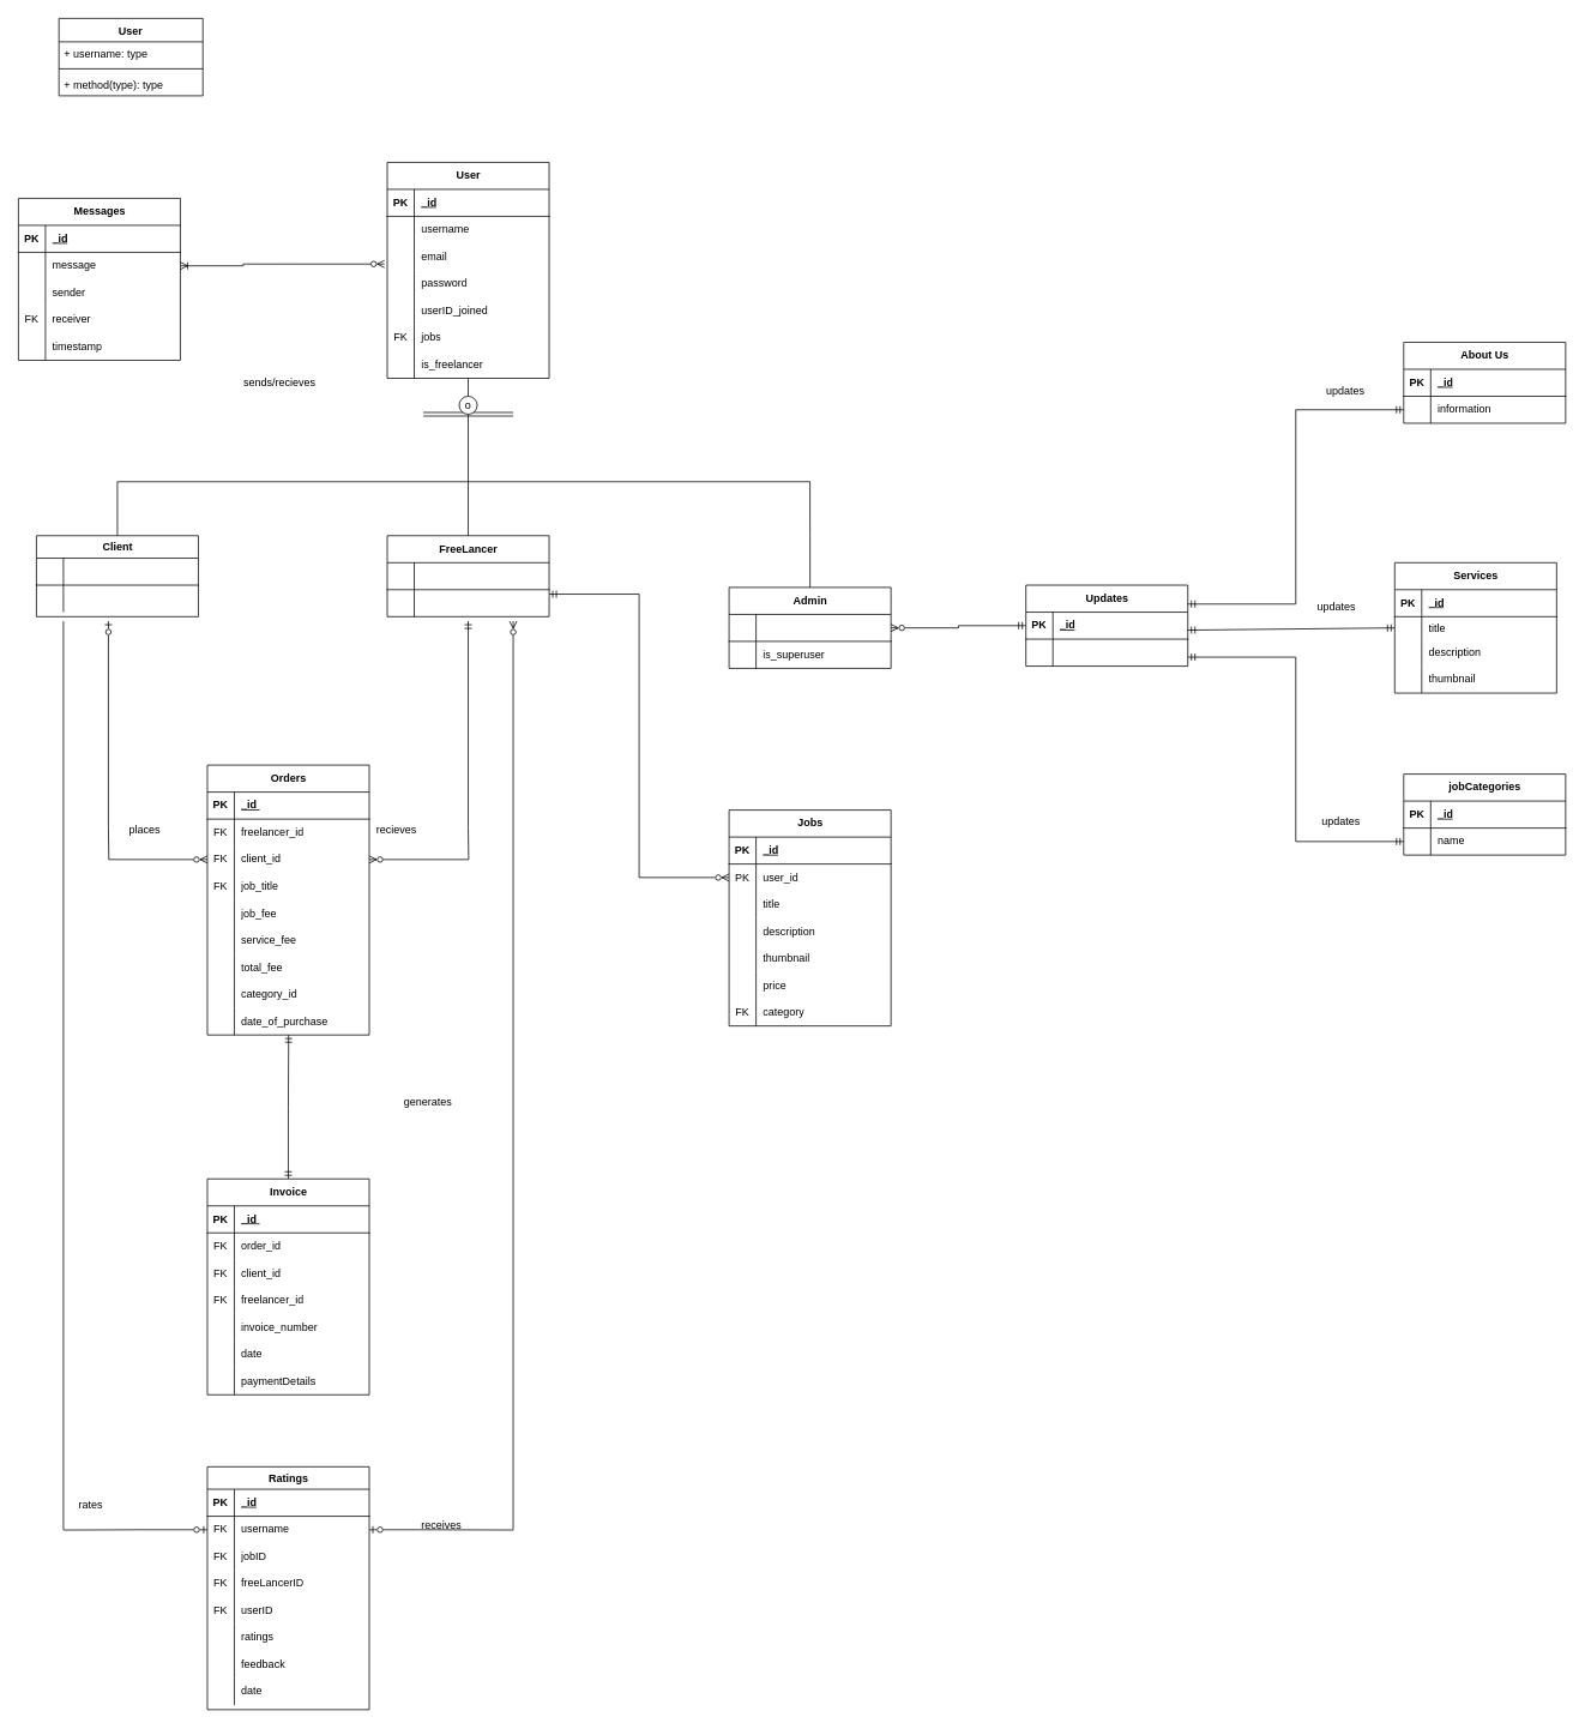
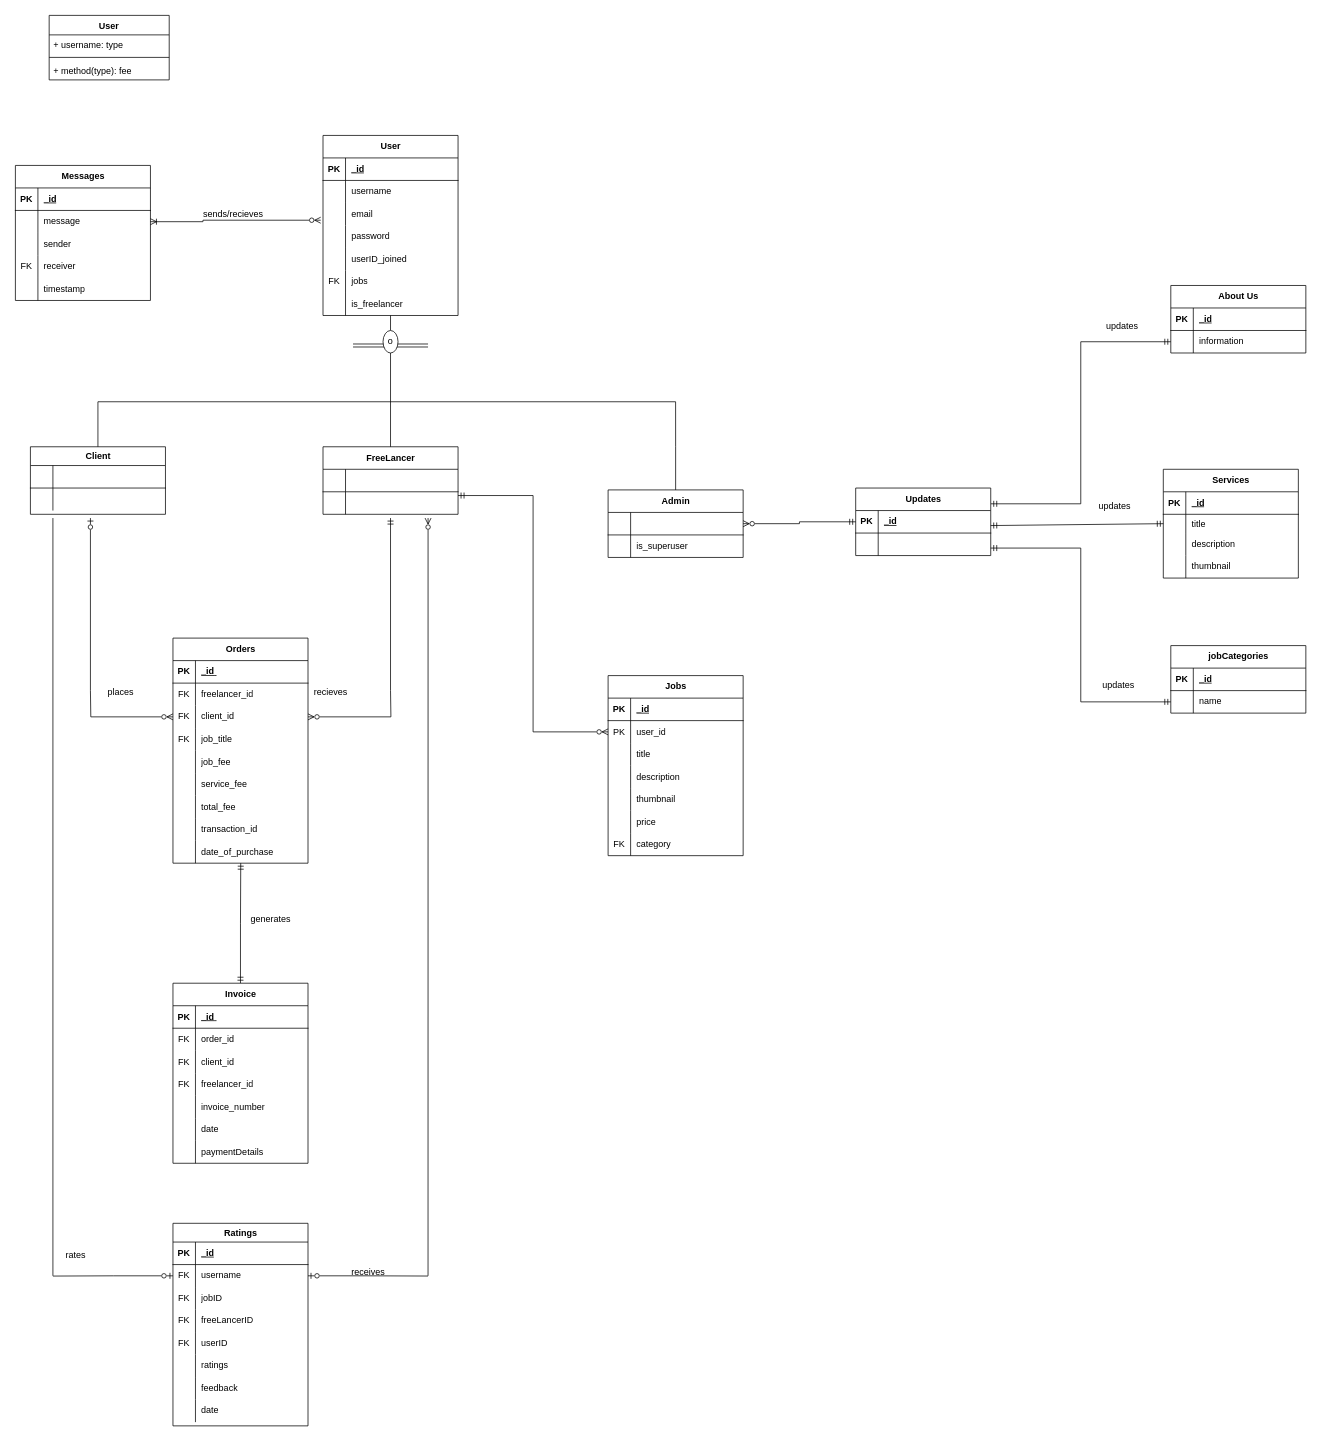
- <mxCell id="230" value="+ method(type): type" style="text;strokeColor=none;fillColor=none;align=left;verticalAlign=top;spacingLeft=4;spacingRight=4;overflow=hidden;rotatable=0;points=[[0,0.5],[1,0.5]];portConstraint=eastwest;whiteSpace=wrap;html=1;" vertex="1" parent="227"><mxGeometry y="60" width="160" height="26" as="geometry" /></mxCell>
+ <mxCell id="230" value="+ method(type): fee" style="text;strokeColor=none;fillColor=none;align=left;verticalAlign=top;spacingLeft=4;spacingRight=4;overflow=hidden;rotatable=0;points=[[0,0.5],[1,0.5]];portConstraint=eastwest;whiteSpace=wrap;html=1;" vertex="1" parent="227"><mxGeometry y="60" width="160" height="26" as="geometry" /></mxCell>
- <mxCell id="41" value="sends/recieves" style="text;html=1;align=center;verticalAlign=middle;resizable=0;points=[];autosize=1;strokeColor=none;fillColor=none;" vertex="1" parent="1"><mxGeometry x="260" y="410" width="100" height="30" as="geometry" /></mxCell>
+ <mxCell id="41" value="sends/recieves" style="text;html=1;align=center;verticalAlign=middle;resizable=0;points=[];autosize=1;strokeColor=none;fillColor=none;" vertex="1" parent="1"><mxGeometry x="260" y="270" width="100" height="30" as="geometry" /></mxCell>
- <mxCell id="69" value="o" style="ellipse;whiteSpace=wrap;html=1;aspect=fixed;" vertex="1" parent="1"><mxGeometry x="510" y="440" width="20" height="20" as="geometry" /></mxCell>
+ <mxCell id="69" value="o" style="ellipse;whiteSpace=wrap;html=1;aspect=fixed;" vertex="1" parent="1"><mxGeometry x="510" y="440" width="20" height="30" as="geometry" /></mxCell>
- <mxCell id="94" value="category_id" style="shape=partialRectangle;connectable=0;fillColor=none;top=0;left=0;bottom=0;right=0;align=left;spacingLeft=6;overflow=hidden;whiteSpace=wrap;html=1;" vertex="1" parent="92"><mxGeometry x="30" width="150" height="30" as="geometry"><mxRectangle width="150" height="30" as="alternateBounds" /></mxGeometry></mxCell>
+ <mxCell id="94" value="transaction_id" style="shape=partialRectangle;connectable=0;fillColor=none;top=0;left=0;bottom=0;right=0;align=left;spacingLeft=6;overflow=hidden;whiteSpace=wrap;html=1;" vertex="1" parent="92"><mxGeometry x="30" width="150" height="30" as="geometry"><mxRectangle width="150" height="30" as="alternateBounds" /></mxGeometry></mxCell>
- <mxCell id="102" value="generates" style="text;html=1;align=center;verticalAlign=middle;resizable=0;points=[];autosize=1;strokeColor=none;fillColor=none;" vertex="1" parent="1"><mxGeometry x="435" y="1210" width="80" height="30" as="geometry" /></mxCell>
+ <mxCell id="102" value="generates" style="text;html=1;align=center;verticalAlign=middle;resizable=0;points=[];autosize=1;strokeColor=none;fillColor=none;" vertex="1" parent="1"><mxGeometry x="320" y="1210" width="80" height="30" as="geometry" /></mxCell>
